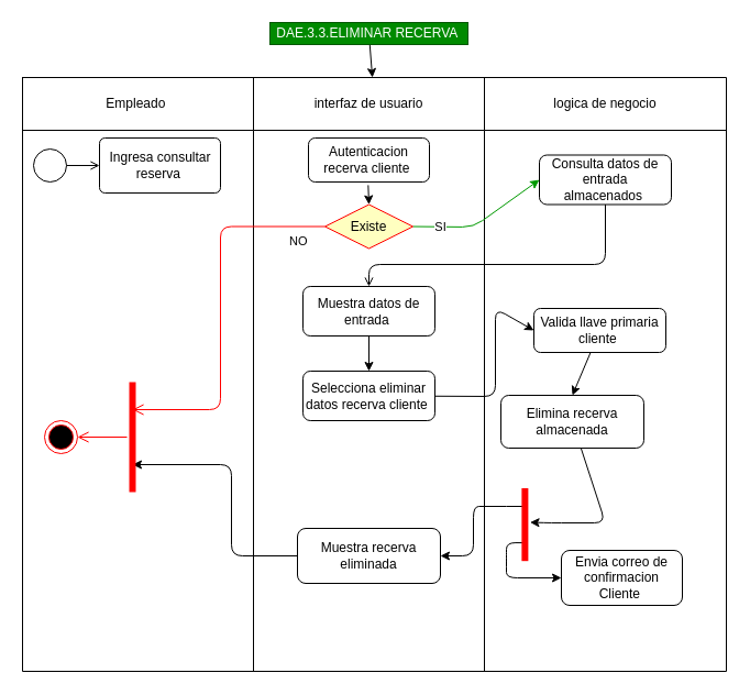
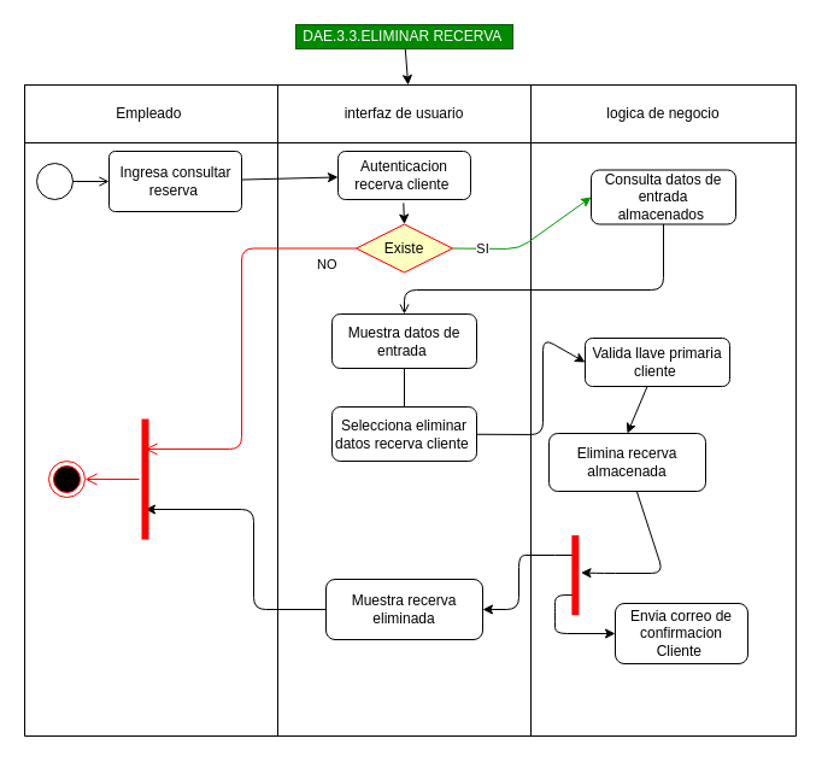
+ <mxCell id="12" style="edgeStyle=none;html=1;" parent="1" source="13" target="11" edge="1"><mxGeometry relative="1" as="geometry" /></mxCell>
- <mxCell id="26" style="edgeStyle=none;html=1;entryX=0.5;entryY=0;entryDx=0;entryDy=0;" parent="1" source="27" target="29" edge="1"><mxGeometry relative="1" as="geometry" /></mxCell>
+ <mxCell id="26" style="edgeStyle=none;html=1;entryX=0.5;entryY=0;entryDx=0;entryDy=0;endArrow=none;" parent="1" source="27" target="29" edge="1"><mxGeometry relative="1" as="geometry" /></mxCell>
